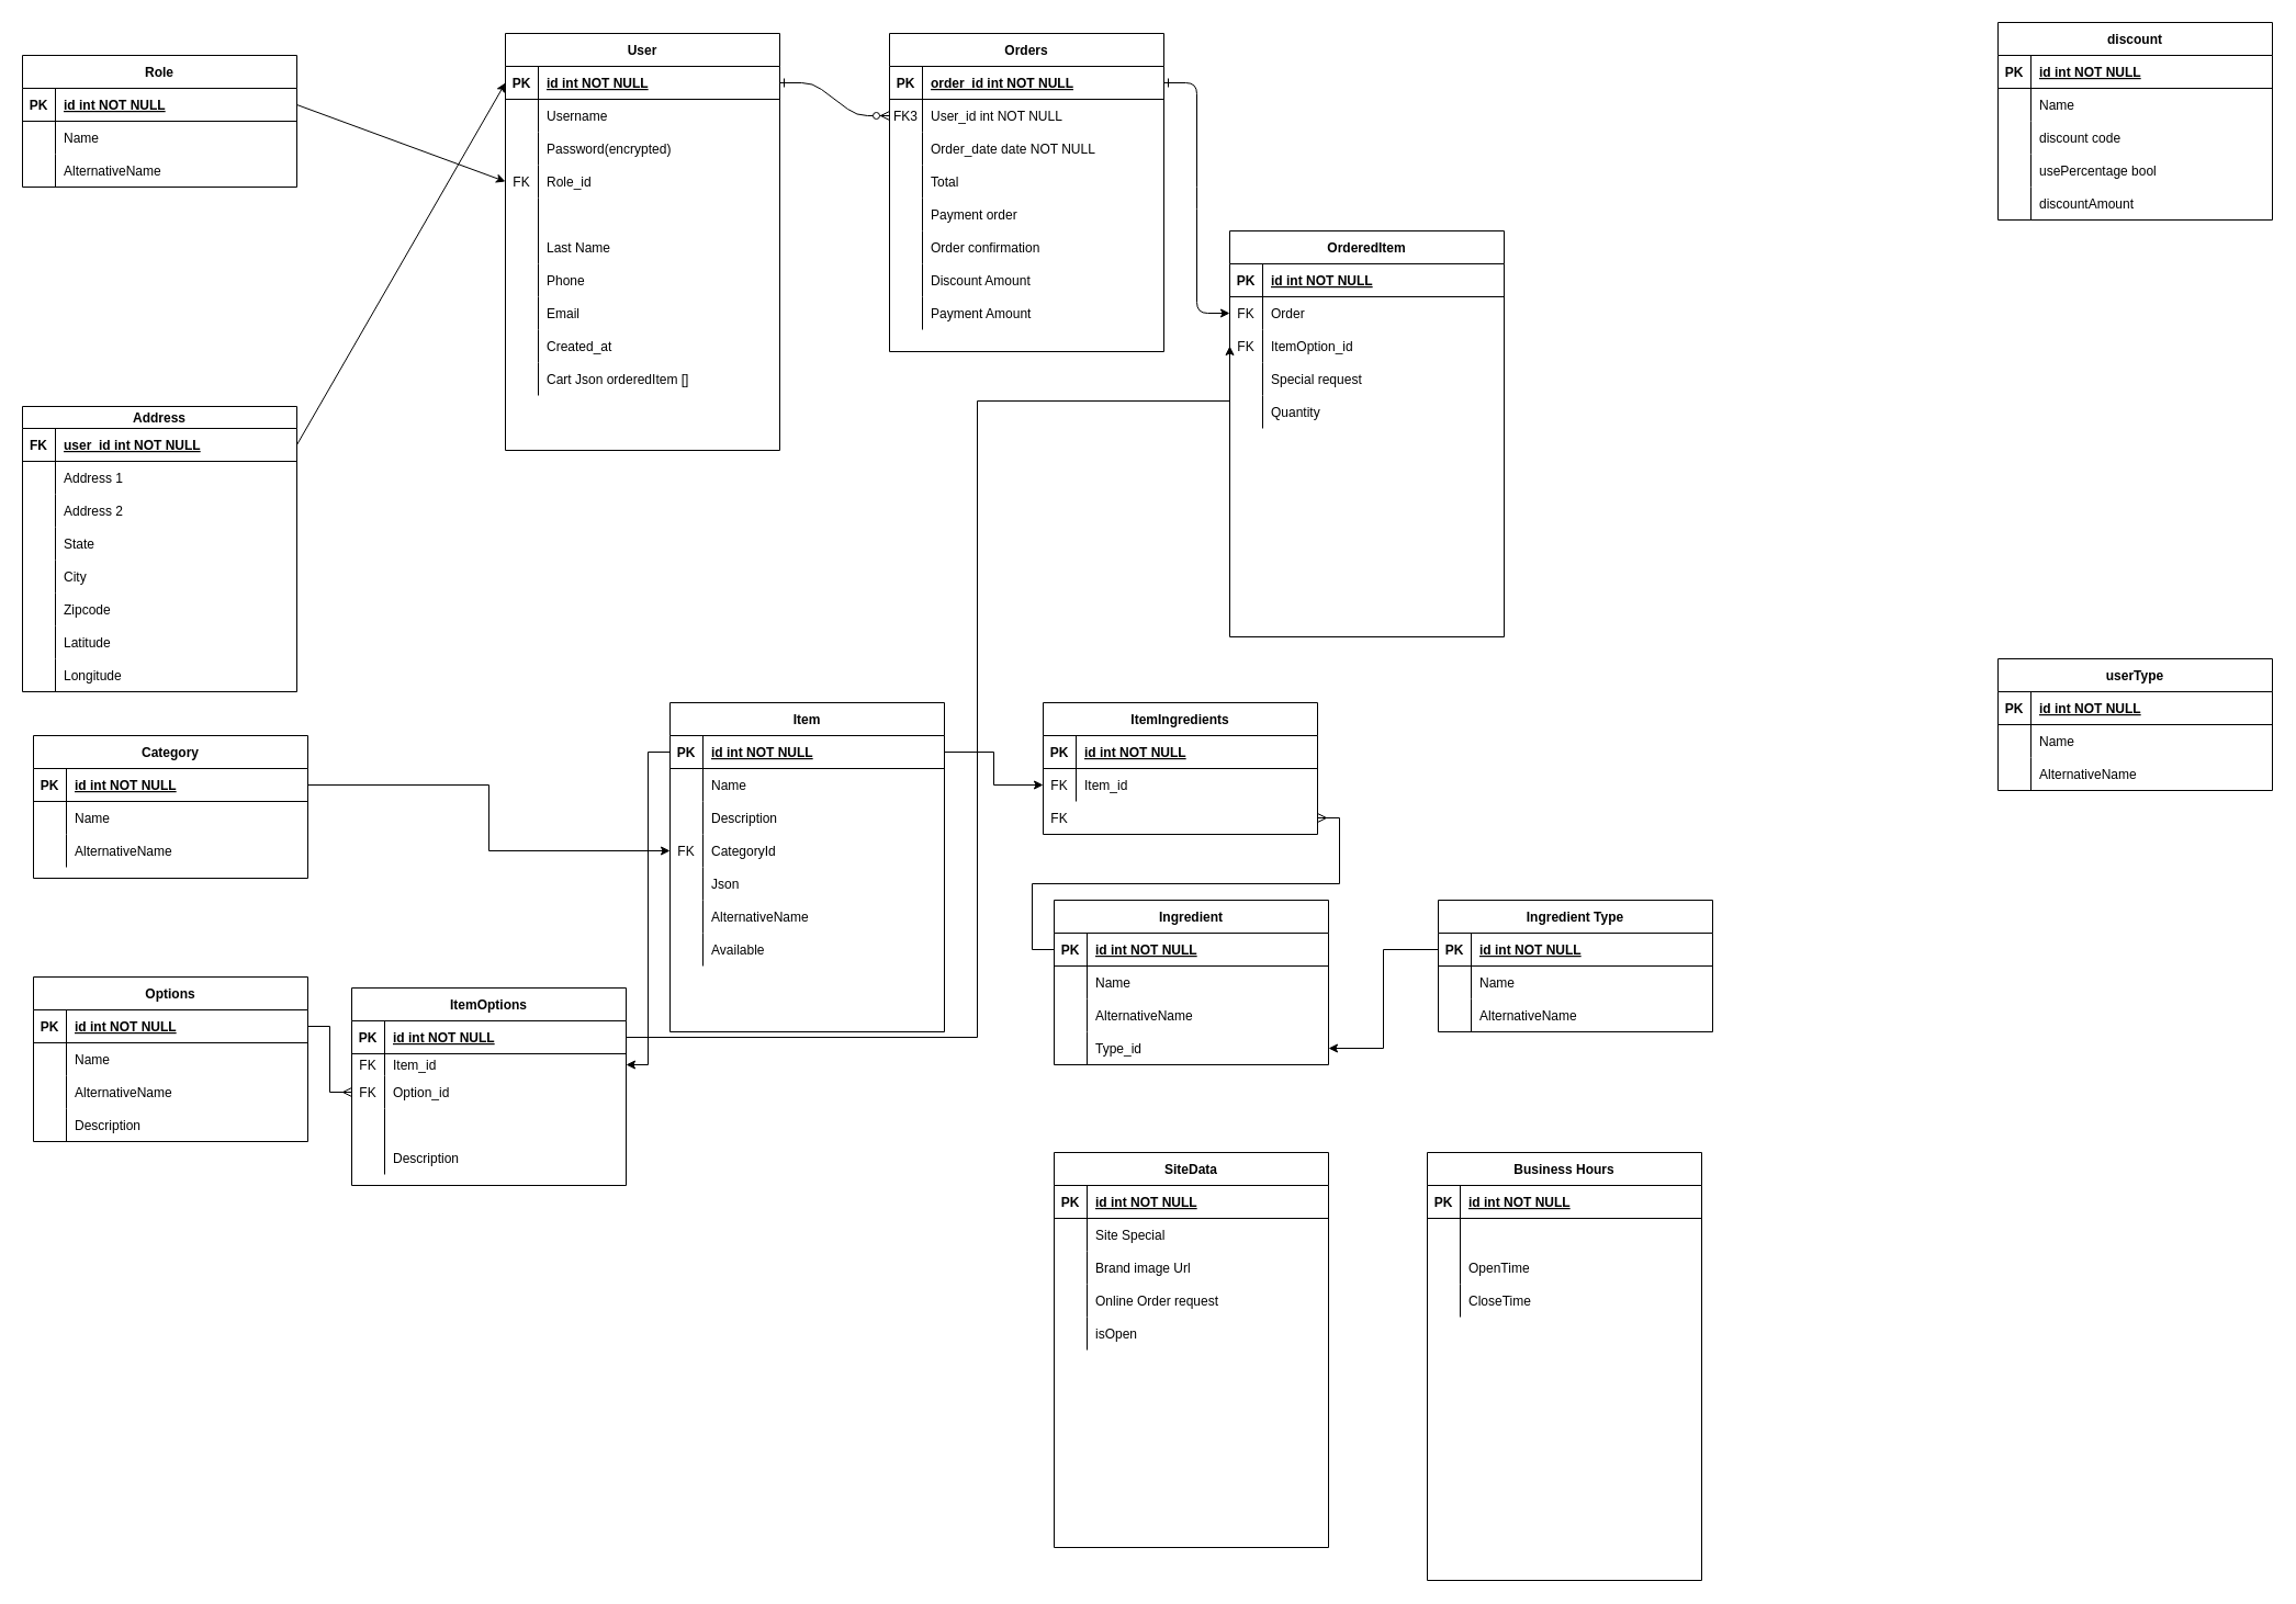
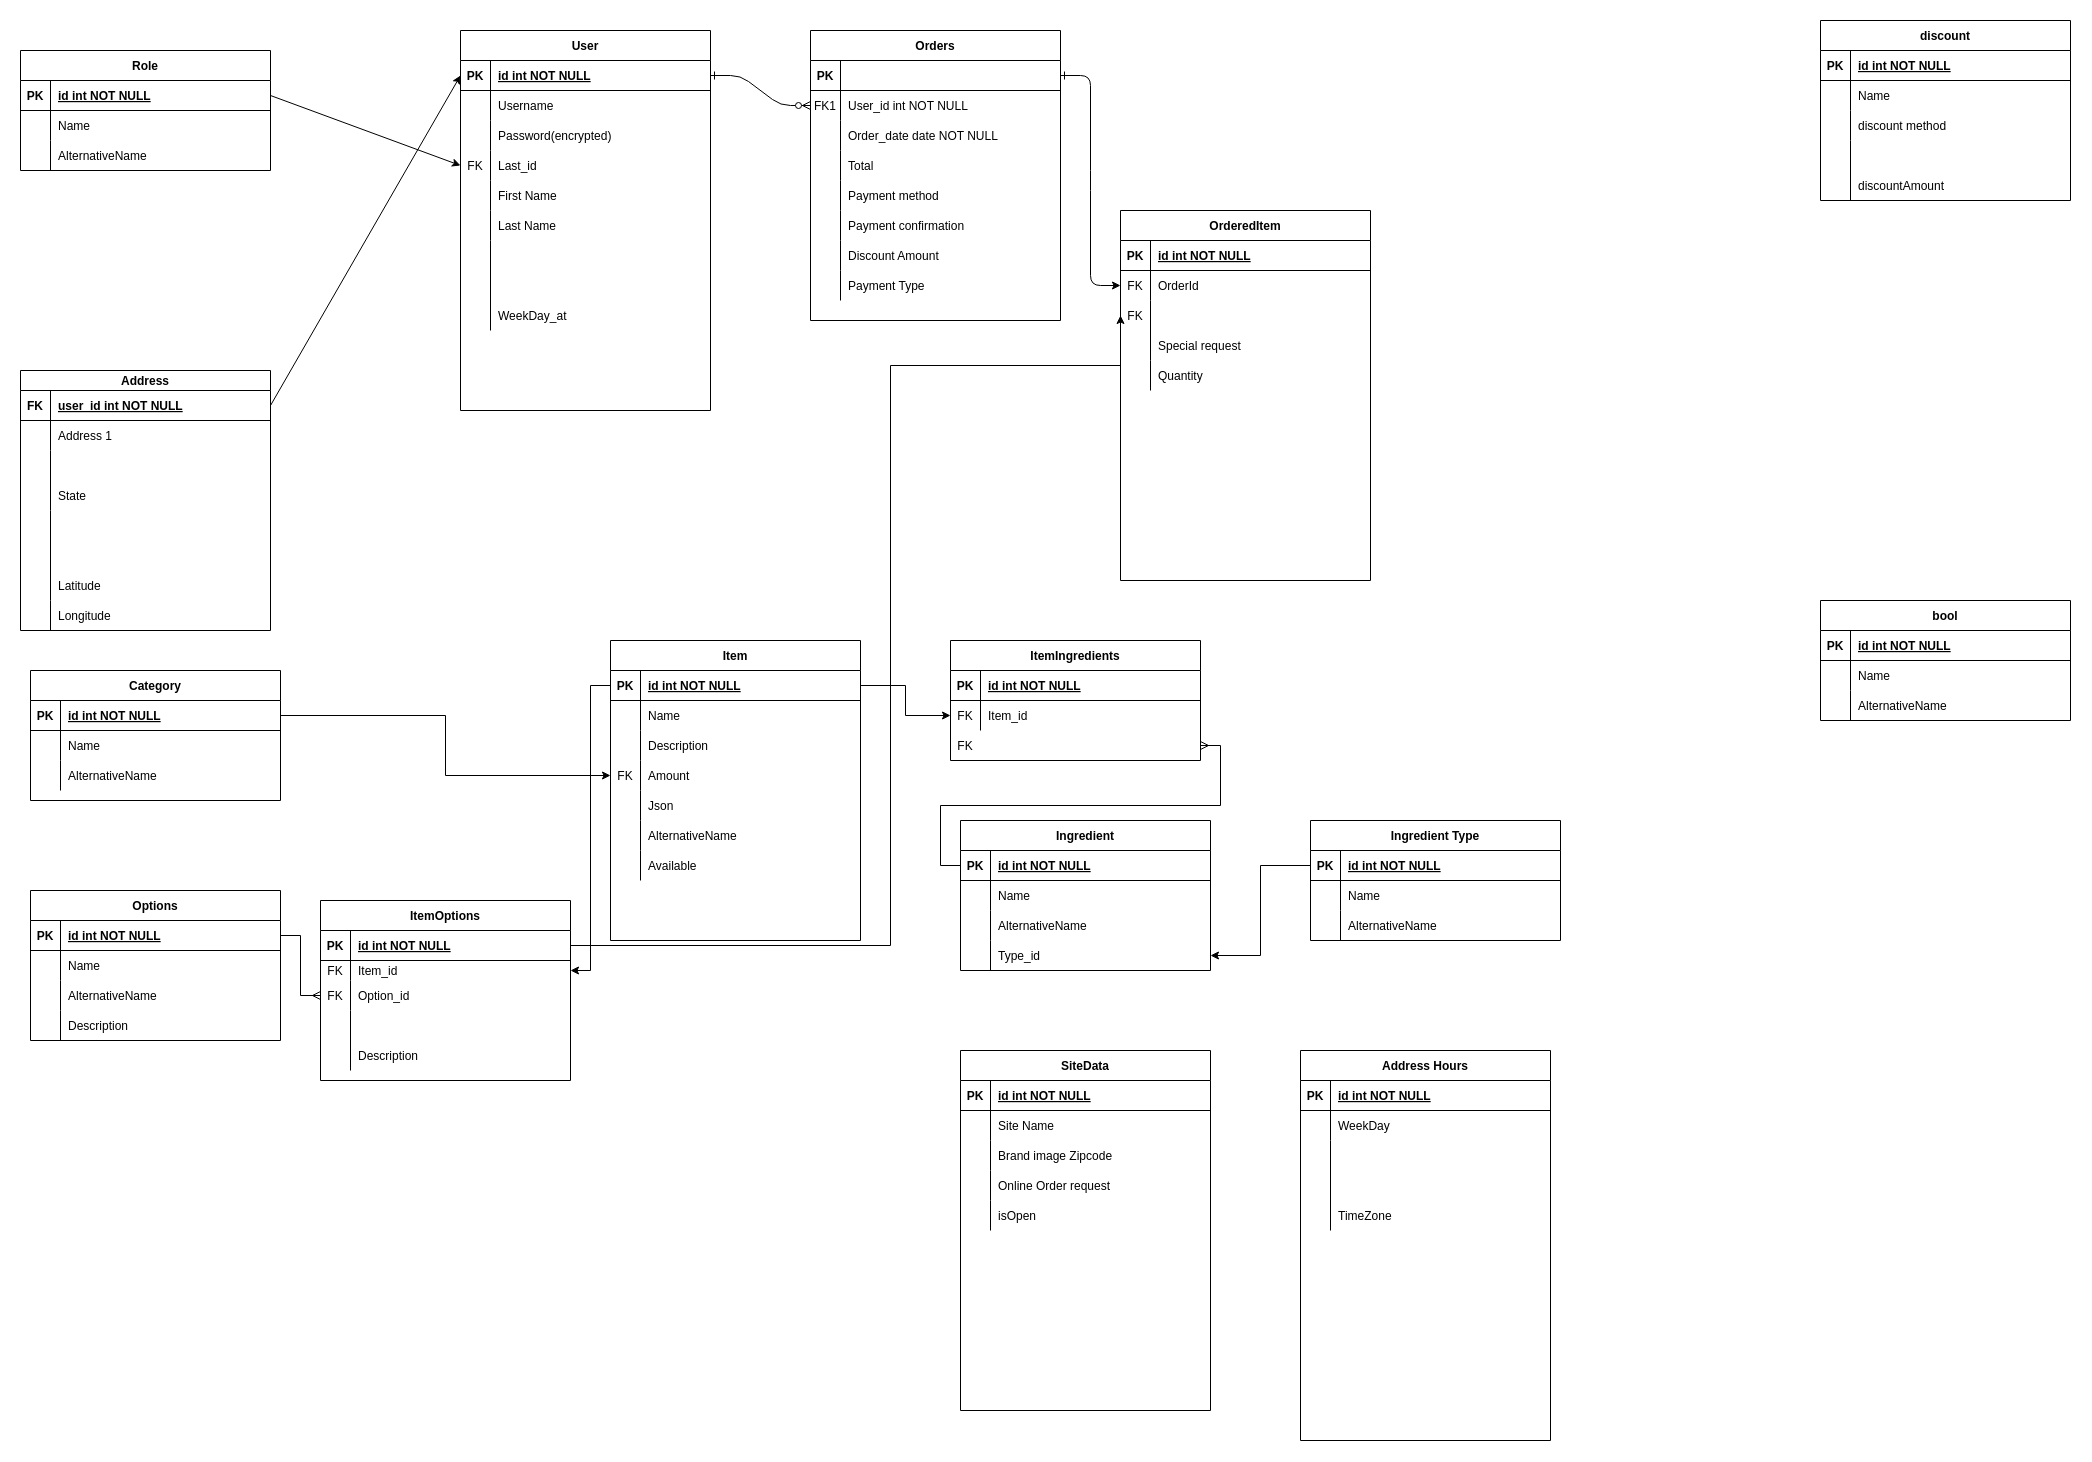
- <mxCell id="7" value="order_id int NOT NULL " style="shape=partialRectangle;overflow=hidden;connectable=0;fillColor=none;top=0;left=0;bottom=0;right=0;align=left;spacingLeft=6;fontStyle=5;" parent="5" vertex="1"><mxGeometry x="30" width="220" height="30" as="geometry"><mxRectangle width="220" height="30" as="alternateBounds" /></mxGeometry></mxCell>
- <mxCell id="9" value="FK3" style="shape=partialRectangle;overflow=hidden;connectable=0;fillColor=none;top=0;left=0;bottom=0;right=0;" parent="8" vertex="1"><mxGeometry width="30" height="30" as="geometry"><mxRectangle width="30" height="30" as="alternateBounds" /></mxGeometry></mxCell>
+ <mxCell id="9" value="FK1" style="shape=partialRectangle;overflow=hidden;connectable=0;fillColor=none;top=0;left=0;bottom=0;right=0;" parent="8" vertex="1"><mxGeometry width="30" height="30" as="geometry"><mxRectangle width="30" height="30" as="alternateBounds" /></mxGeometry></mxCell>
- <mxCell id="263" value="discount code" style="shape=partialRectangle;overflow=hidden;connectable=0;fillColor=none;top=0;left=0;bottom=0;right=0;align=left;spacingLeft=6;" vertex="1" parent="261"><mxGeometry x="30" width="220" height="30" as="geometry"><mxRectangle width="220" height="30" as="alternateBounds" /></mxGeometry></mxCell>
+ <mxCell id="263" value="discount method" style="shape=partialRectangle;overflow=hidden;connectable=0;fillColor=none;top=0;left=0;bottom=0;right=0;align=left;spacingLeft=6;" vertex="1" parent="261"><mxGeometry x="30" width="220" height="30" as="geometry"><mxRectangle width="220" height="30" as="alternateBounds" /></mxGeometry></mxCell>
- <mxCell id="266" value="usePercentage bool" style="shape=partialRectangle;overflow=hidden;connectable=0;fillColor=none;top=0;left=0;bottom=0;right=0;align=left;spacingLeft=6;" vertex="1" parent="264"><mxGeometry x="30" width="220" height="30" as="geometry"><mxRectangle width="220" height="30" as="alternateBounds" /></mxGeometry></mxCell>
- <mxCell id="41" value="Role_id" style="shape=partialRectangle;overflow=hidden;connectable=0;fillColor=none;top=0;left=0;bottom=0;right=0;align=left;spacingLeft=6;" parent="39" vertex="1"><mxGeometry x="30" width="220" height="30" as="geometry"><mxRectangle width="220" height="30" as="alternateBounds" /></mxGeometry></mxCell>
+ <mxCell id="41" value="Last_id" style="shape=partialRectangle;overflow=hidden;connectable=0;fillColor=none;top=0;left=0;bottom=0;right=0;align=left;spacingLeft=6;" parent="39" vertex="1"><mxGeometry x="30" width="220" height="30" as="geometry"><mxRectangle width="220" height="30" as="alternateBounds" /></mxGeometry></mxCell>
+ <mxCell id="44" value="First Name" style="shape=partialRectangle;overflow=hidden;connectable=0;fillColor=none;top=0;left=0;bottom=0;right=0;align=left;spacingLeft=6;" parent="42" vertex="1"><mxGeometry x="30" width="220" height="30" as="geometry"><mxRectangle width="220" height="30" as="alternateBounds" /></mxGeometry></mxCell>
- <mxCell id="19" value="Payment order" style="shape=partialRectangle;overflow=hidden;connectable=0;fillColor=none;top=0;left=0;bottom=0;right=0;align=left;spacingLeft=6;" parent="17" vertex="1"><mxGeometry x="30" width="220" height="30" as="geometry"><mxRectangle width="220" height="30" as="alternateBounds" /></mxGeometry></mxCell>
+ <mxCell id="19" value="Payment method" style="shape=partialRectangle;overflow=hidden;connectable=0;fillColor=none;top=0;left=0;bottom=0;right=0;align=left;spacingLeft=6;" parent="17" vertex="1"><mxGeometry x="30" width="220" height="30" as="geometry"><mxRectangle width="220" height="30" as="alternateBounds" /></mxGeometry></mxCell>
- <mxCell id="22" value="Order confirmation" style="shape=partialRectangle;overflow=hidden;connectable=0;fillColor=none;top=0;left=0;bottom=0;right=0;align=left;spacingLeft=6;" parent="20" vertex="1"><mxGeometry x="30" width="220" height="30" as="geometry"><mxRectangle width="220" height="30" as="alternateBounds" /></mxGeometry></mxCell>
+ <mxCell id="22" value="Payment confirmation" style="shape=partialRectangle;overflow=hidden;connectable=0;fillColor=none;top=0;left=0;bottom=0;right=0;align=left;spacingLeft=6;" parent="20" vertex="1"><mxGeometry x="30" width="220" height="30" as="geometry"><mxRectangle width="220" height="30" as="alternateBounds" /></mxGeometry></mxCell>
- <mxCell id="50" value="Phone" style="shape=partialRectangle;overflow=hidden;connectable=0;fillColor=none;top=0;left=0;bottom=0;right=0;align=left;spacingLeft=6;" parent="48" vertex="1"><mxGeometry x="30" width="220" height="30" as="geometry"><mxRectangle width="220" height="30" as="alternateBounds" /></mxGeometry></mxCell>
- <mxCell id="53" value="Email" style="shape=partialRectangle;overflow=hidden;connectable=0;fillColor=none;top=0;left=0;bottom=0;right=0;align=left;spacingLeft=6;" parent="51" vertex="1"><mxGeometry x="30" width="220" height="30" as="geometry"><mxRectangle width="220" height="30" as="alternateBounds" /></mxGeometry></mxCell>
- <mxCell id="28" value="Payment Amount" style="shape=partialRectangle;overflow=hidden;connectable=0;fillColor=none;top=0;left=0;bottom=0;right=0;align=left;spacingLeft=6;" parent="26" vertex="1"><mxGeometry x="30" width="220" height="30" as="geometry"><mxRectangle width="220" height="30" as="alternateBounds" /></mxGeometry></mxCell>
+ <mxCell id="28" value="Payment Type" style="shape=partialRectangle;overflow=hidden;connectable=0;fillColor=none;top=0;left=0;bottom=0;right=0;align=left;spacingLeft=6;" parent="26" vertex="1"><mxGeometry x="30" width="220" height="30" as="geometry"><mxRectangle width="220" height="30" as="alternateBounds" /></mxGeometry></mxCell>
- <mxCell id="200" value="Order" style="shape=partialRectangle;overflow=hidden;connectable=0;fillColor=none;top=0;left=0;bottom=0;right=0;align=left;spacingLeft=6;" parent="198" vertex="1"><mxGeometry x="30" width="220" height="30" as="geometry"><mxRectangle width="220" height="30" as="alternateBounds" /></mxGeometry></mxCell>
+ <mxCell id="200" value="OrderId" style="shape=partialRectangle;overflow=hidden;connectable=0;fillColor=none;top=0;left=0;bottom=0;right=0;align=left;spacingLeft=6;" parent="198" vertex="1"><mxGeometry x="30" width="220" height="30" as="geometry"><mxRectangle width="220" height="30" as="alternateBounds" /></mxGeometry></mxCell>
- <mxCell id="56" value="Created_at" style="shape=partialRectangle;overflow=hidden;connectable=0;fillColor=none;top=0;left=0;bottom=0;right=0;align=left;spacingLeft=6;" parent="54" vertex="1"><mxGeometry x="30" width="220" height="30" as="geometry"><mxRectangle width="220" height="30" as="alternateBounds" /></mxGeometry></mxCell>
+ <mxCell id="56" value="WeekDay_at" style="shape=partialRectangle;overflow=hidden;connectable=0;fillColor=none;top=0;left=0;bottom=0;right=0;align=left;spacingLeft=6;" parent="54" vertex="1"><mxGeometry x="30" width="220" height="30" as="geometry"><mxRectangle width="220" height="30" as="alternateBounds" /></mxGeometry></mxCell>
- <mxCell id="203" value="ItemOption_id" style="shape=partialRectangle;overflow=hidden;connectable=0;fillColor=none;top=0;left=0;bottom=0;right=0;align=left;spacingLeft=6;" parent="201" vertex="1"><mxGeometry x="30" width="220" height="30" as="geometry"><mxRectangle width="220" height="30" as="alternateBounds" /></mxGeometry></mxCell>
- <mxCell id="59" value="Cart Json orderedItem []" style="shape=partialRectangle;overflow=hidden;connectable=0;fillColor=none;top=0;left=0;bottom=0;right=0;align=left;spacingLeft=6;" vertex="1" parent="57"><mxGeometry x="30" width="220" height="30" as="geometry"><mxRectangle width="220" height="30" as="alternateBounds" /></mxGeometry></mxCell>
- <mxCell id="101" value="Address 2" style="shape=partialRectangle;overflow=hidden;connectable=0;fillColor=none;top=0;left=0;bottom=0;right=0;align=left;spacingLeft=6;" parent="99" vertex="1"><mxGeometry x="30" width="220" height="30" as="geometry"><mxRectangle width="220" height="30" as="alternateBounds" /></mxGeometry></mxCell>
- <mxCell id="107" value="City" style="shape=partialRectangle;overflow=hidden;connectable=0;fillColor=none;top=0;left=0;bottom=0;right=0;align=left;spacingLeft=6;" parent="105" vertex="1"><mxGeometry x="30" width="220" height="30" as="geometry"><mxRectangle width="220" height="30" as="alternateBounds" /></mxGeometry></mxCell>
- <mxCell id="110" value="Zipcode" style="shape=partialRectangle;overflow=hidden;connectable=0;fillColor=none;top=0;left=0;bottom=0;right=0;align=left;spacingLeft=6;" parent="108" vertex="1"><mxGeometry x="30" width="220" height="30" as="geometry"><mxRectangle width="220" height="30" as="alternateBounds" /></mxGeometry></mxCell>
- <mxCell id="143" value="userType" style="shape=table;startSize=30;container=1;collapsible=1;childLayout=tableLayout;fixedRows=1;rowLines=0;fontStyle=1;align=center;resizeLast=1;" parent="1" vertex="1"><mxGeometry x="1820" y="600" width="250" height="120" as="geometry" /></mxCell>
+ <mxCell id="143" value="bool" style="shape=table;startSize=30;container=1;collapsible=1;childLayout=tableLayout;fixedRows=1;rowLines=0;fontStyle=1;align=center;resizeLast=1;" parent="1" vertex="1"><mxGeometry x="1820" y="600" width="250" height="120" as="geometry" /></mxCell>
- <mxCell id="82" value="CategoryId" style="shape=partialRectangle;overflow=hidden;connectable=0;fillColor=none;top=0;left=0;bottom=0;right=0;align=left;spacingLeft=6;" parent="80" vertex="1"><mxGeometry x="30" width="220" height="30" as="geometry"><mxRectangle width="220" height="30" as="alternateBounds" /></mxGeometry></mxCell>
+ <mxCell id="82" value="Amount" style="shape=partialRectangle;overflow=hidden;connectable=0;fillColor=none;top=0;left=0;bottom=0;right=0;align=left;spacingLeft=6;" parent="80" vertex="1"><mxGeometry x="30" width="220" height="30" as="geometry"><mxRectangle width="220" height="30" as="alternateBounds" /></mxGeometry></mxCell>
- <mxCell id="227" value="Business Hours" style="shape=table;startSize=30;container=1;collapsible=1;childLayout=tableLayout;fixedRows=1;rowLines=0;fontStyle=1;align=center;resizeLast=1;" parent="1" vertex="1"><mxGeometry x="1300" y="1050" width="250" height="390" as="geometry" /></mxCell>
+ <mxCell id="227" value="Address Hours" style="shape=table;startSize=30;container=1;collapsible=1;childLayout=tableLayout;fixedRows=1;rowLines=0;fontStyle=1;align=center;resizeLast=1;" parent="1" vertex="1"><mxGeometry x="1300" y="1050" width="250" height="390" as="geometry" /></mxCell>
- <mxCell id="217" value="Site Special" style="shape=partialRectangle;overflow=hidden;connectable=0;fillColor=none;top=0;left=0;bottom=0;right=0;align=left;spacingLeft=6;" parent="215" vertex="1"><mxGeometry x="30" width="220" height="30" as="geometry"><mxRectangle width="220" height="30" as="alternateBounds" /></mxGeometry></mxCell>
+ <mxCell id="217" value="Site Name" style="shape=partialRectangle;overflow=hidden;connectable=0;fillColor=none;top=0;left=0;bottom=0;right=0;align=left;spacingLeft=6;" parent="215" vertex="1"><mxGeometry x="30" width="220" height="30" as="geometry"><mxRectangle width="220" height="30" as="alternateBounds" /></mxGeometry></mxCell>
+ <mxCell id="233" value="WeekDay" style="shape=partialRectangle;overflow=hidden;connectable=0;fillColor=none;top=0;left=0;bottom=0;right=0;align=left;spacingLeft=6;" parent="231" vertex="1"><mxGeometry x="30" width="220" height="30" as="geometry"><mxRectangle width="220" height="30" as="alternateBounds" /></mxGeometry></mxCell>
- <mxCell id="220" value="Brand image Url" style="shape=partialRectangle;overflow=hidden;connectable=0;fillColor=none;top=0;left=0;bottom=0;right=0;align=left;spacingLeft=6;" parent="218" vertex="1"><mxGeometry x="30" width="220" height="30" as="geometry"><mxRectangle width="220" height="30" as="alternateBounds" /></mxGeometry></mxCell>
+ <mxCell id="220" value="Brand image Zipcode" style="shape=partialRectangle;overflow=hidden;connectable=0;fillColor=none;top=0;left=0;bottom=0;right=0;align=left;spacingLeft=6;" parent="218" vertex="1"><mxGeometry x="30" width="220" height="30" as="geometry"><mxRectangle width="220" height="30" as="alternateBounds" /></mxGeometry></mxCell>
- <mxCell id="236" value="OpenTime" style="shape=partialRectangle;overflow=hidden;connectable=0;fillColor=none;top=0;left=0;bottom=0;right=0;align=left;spacingLeft=6;" parent="234" vertex="1"><mxGeometry x="30" width="220" height="30" as="geometry"><mxRectangle width="220" height="30" as="alternateBounds" /></mxGeometry></mxCell>
- <mxCell id="239" value="CloseTime" style="shape=partialRectangle;overflow=hidden;connectable=0;fillColor=none;top=0;left=0;bottom=0;right=0;align=left;spacingLeft=6;" vertex="1" parent="237"><mxGeometry x="30" width="220" height="30" as="geometry"><mxRectangle width="220" height="30" as="alternateBounds" /></mxGeometry></mxCell>
+ <mxCell id="242" value="TimeZone" style="shape=partialRectangle;overflow=hidden;connectable=0;fillColor=none;top=0;left=0;bottom=0;right=0;align=left;spacingLeft=6;" vertex="1" parent="240"><mxGeometry x="30" width="220" height="30" as="geometry"><mxRectangle width="220" height="30" as="alternateBounds" /></mxGeometry></mxCell>
